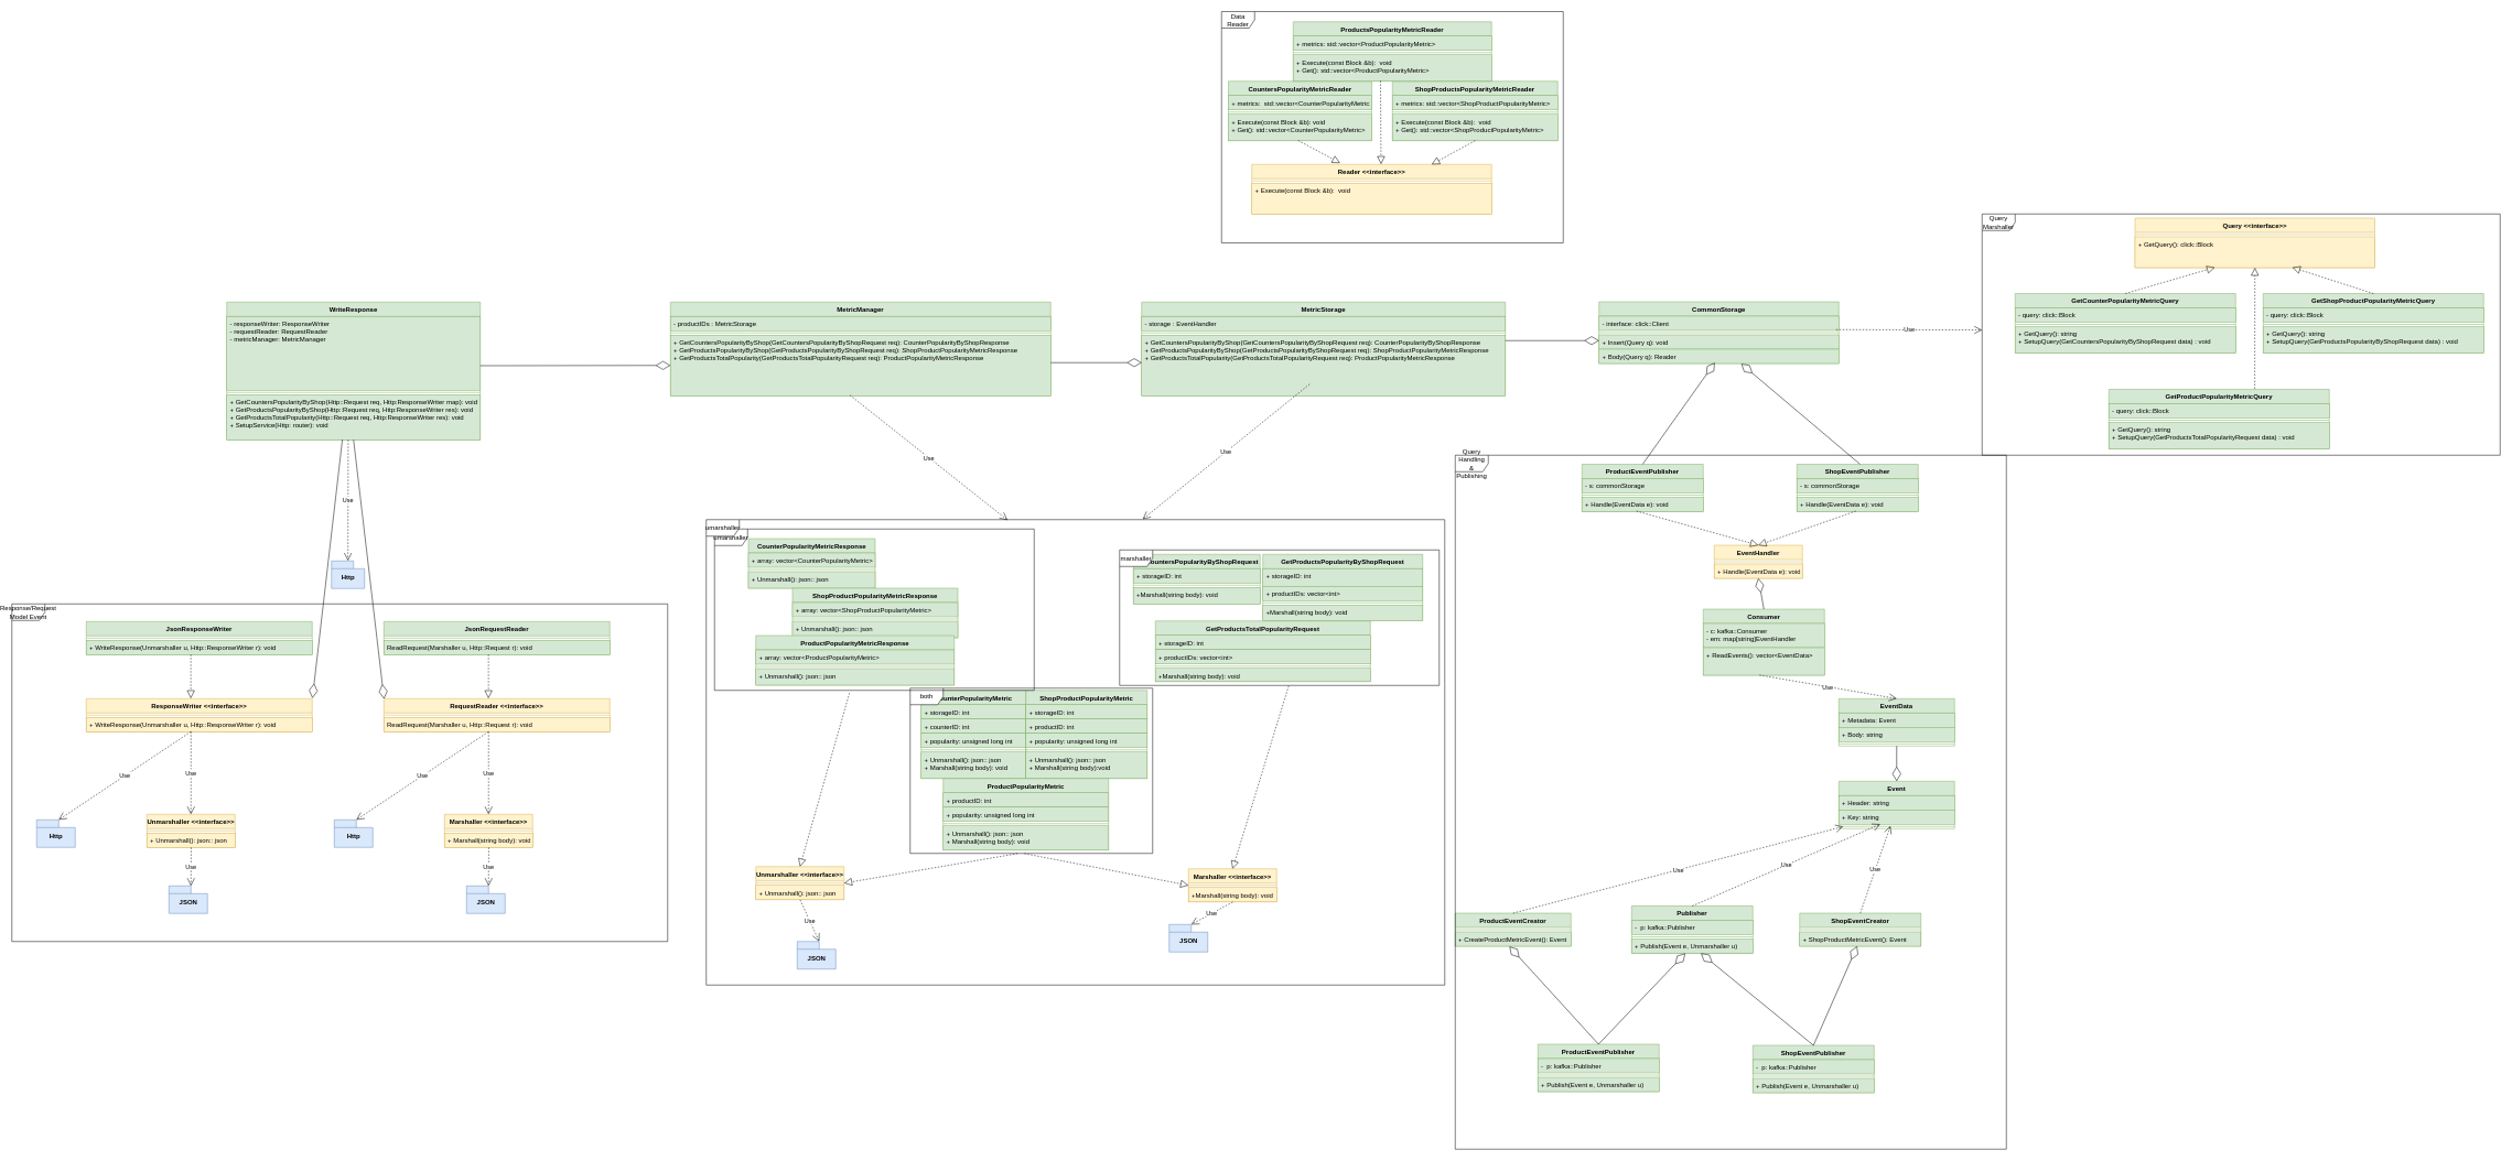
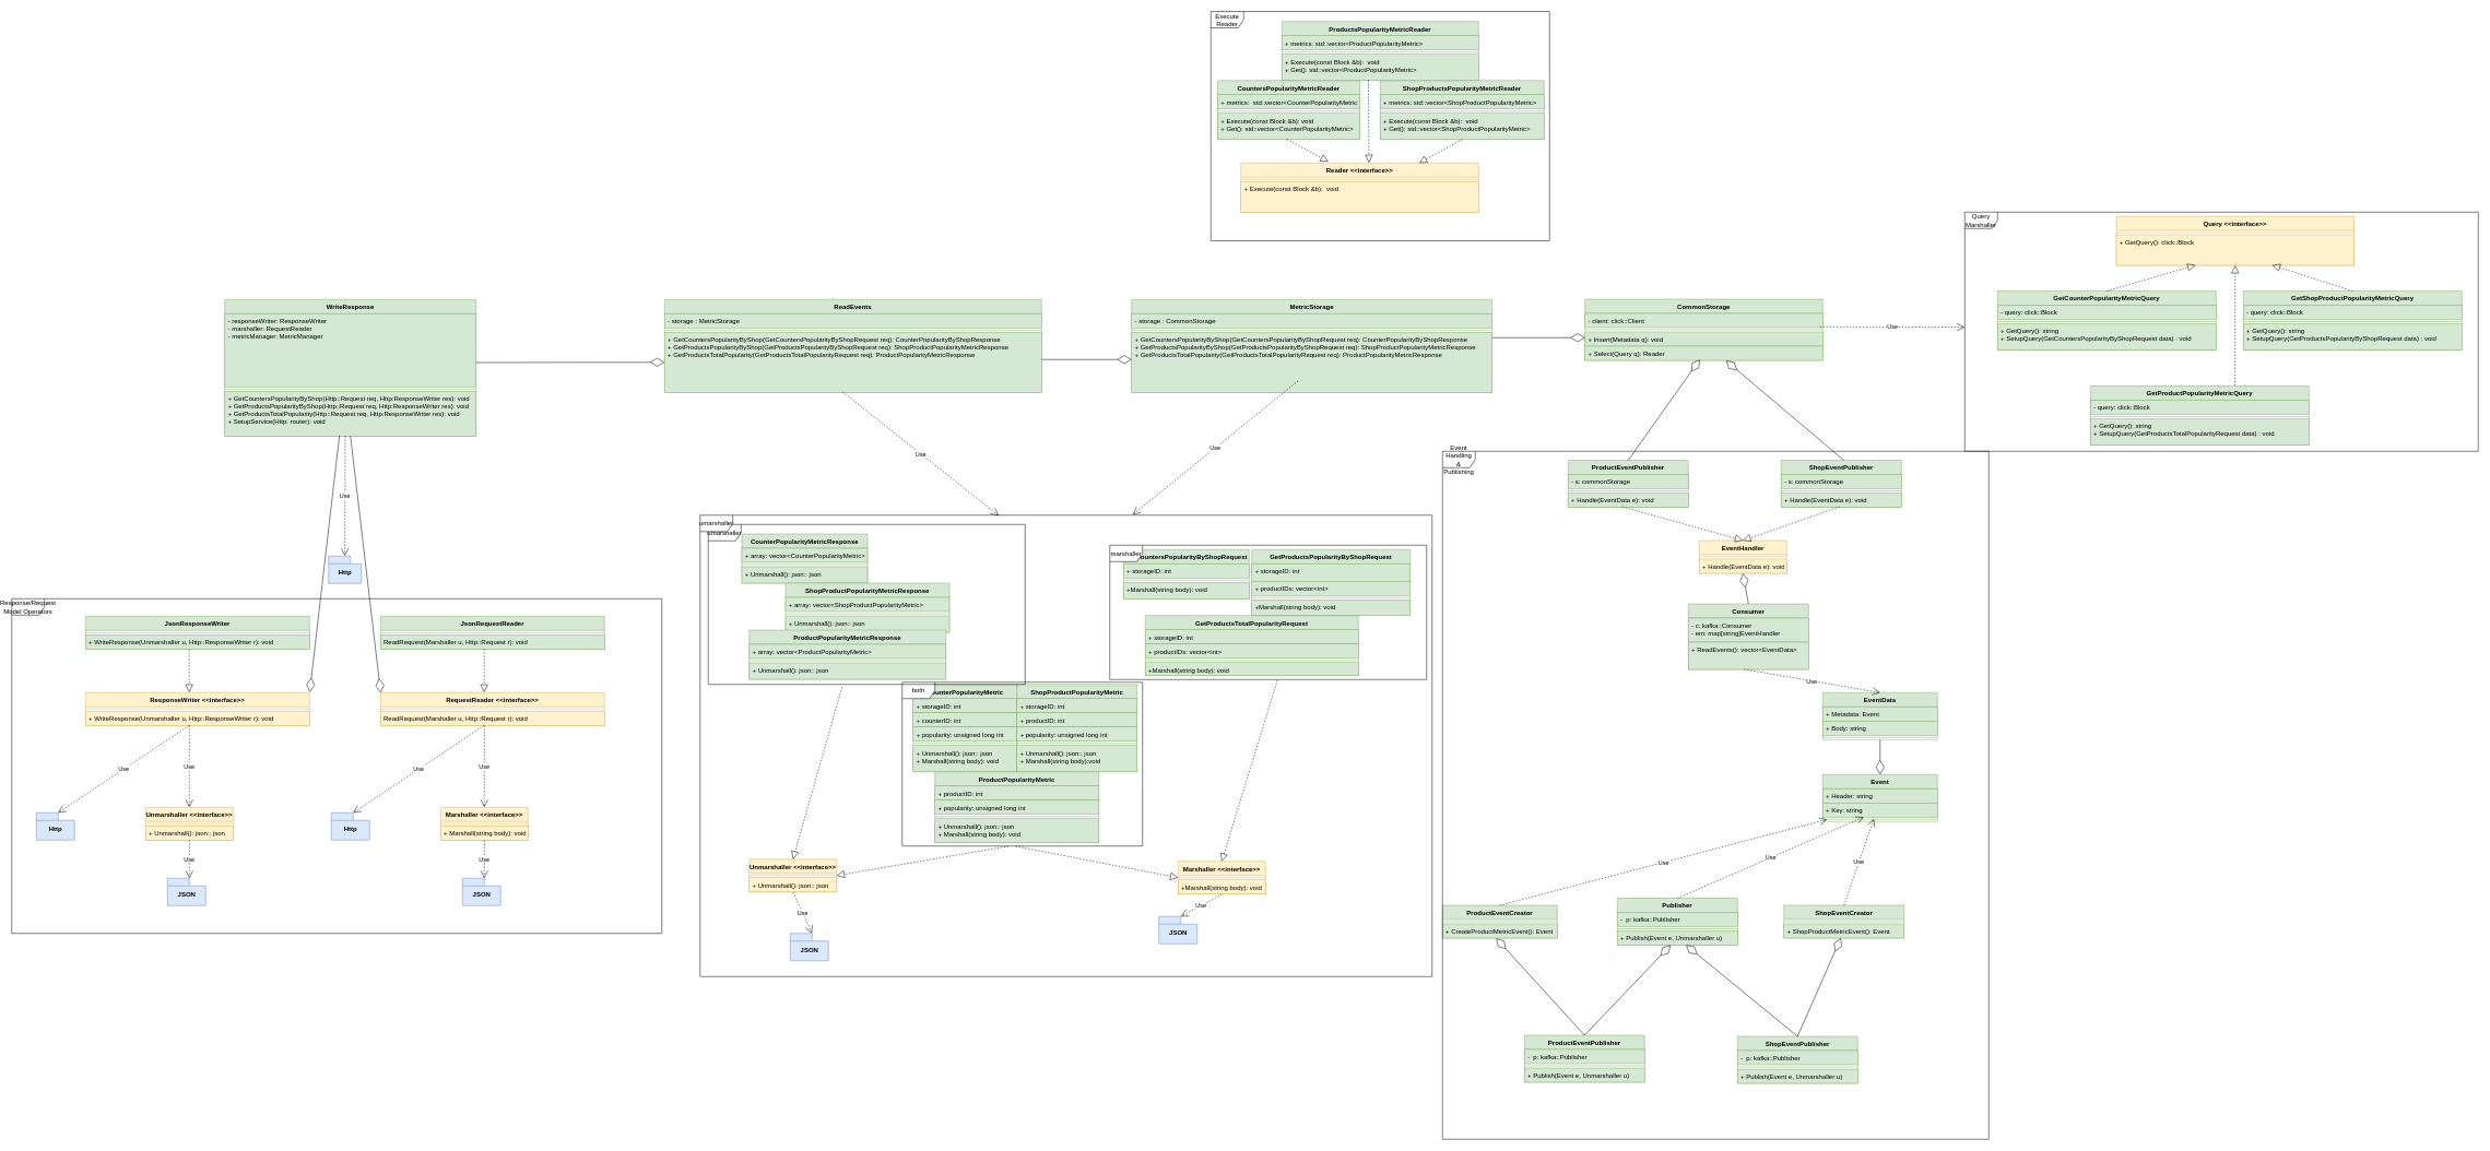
- <mxCell id="157" value="Data&lt;br&gt;Reader" style="shape=umlFrame;whiteSpace=wrap;html=1;" parent="1" vertex="1"><mxGeometry x="2215" y="20.5" width="620" height="420" as="geometry" /></mxCell>
+ <mxCell id="157" value="Execute&lt;br&gt;Reader" style="shape=umlFrame;whiteSpace=wrap;html=1;" parent="1" vertex="1"><mxGeometry x="2215" y="20.5" width="620" height="420" as="geometry" /></mxCell>
- <mxCell id="80" value="MetricManager" style="swimlane;fontStyle=1;align=center;verticalAlign=top;childLayout=stackLayout;horizontal=1;startSize=26;horizontalStack=0;resizeParent=1;resizeParentMax=0;resizeLast=0;collapsible=1;marginBottom=0;strokeColor=#82b366;fillColor=#d5e8d4;" parent="1" vertex="1"><mxGeometry x="1215" y="548" width="690" height="170" as="geometry" /></mxCell>
+ <mxCell id="80" value="ReadEvents" style="swimlane;fontStyle=1;align=center;verticalAlign=top;childLayout=stackLayout;horizontal=1;startSize=26;horizontalStack=0;resizeParent=1;resizeParentMax=0;resizeLast=0;collapsible=1;marginBottom=0;strokeColor=#82b366;fillColor=#d5e8d4;" parent="1" vertex="1"><mxGeometry x="1215" y="548" width="690" height="170" as="geometry" /></mxCell>
- <mxCell id="73" value="- responseWriter: ResponseWriter&#10;- requestReader: RequestReader&#10;- metricManager: MetricManager&#10;" style="text;strokeColor=#82b366;fillColor=#d5e8d4;align=left;verticalAlign=top;spacingLeft=4;spacingRight=4;overflow=hidden;rotatable=0;points=[[0,0.5],[1,0.5]];portConstraint=eastwest;" parent="72" vertex="1"><mxGeometry y="26" width="460" height="134" as="geometry" /></mxCell>
+ <mxCell id="73" value="- responseWriter: ResponseWriter&#10;- marshaller: RequestReader&#10;- metricManager: MetricManager&#10;" style="text;strokeColor=#82b366;fillColor=#d5e8d4;align=left;verticalAlign=top;spacingLeft=4;spacingRight=4;overflow=hidden;rotatable=0;points=[[0,0.5],[1,0.5]];portConstraint=eastwest;" parent="72" vertex="1"><mxGeometry y="26" width="460" height="134" as="geometry" /></mxCell>
- <mxCell id="81" value="- productIDs : MetricStorage" style="text;strokeColor=#82b366;fillColor=#d5e8d4;align=left;verticalAlign=top;spacingLeft=4;spacingRight=4;overflow=hidden;rotatable=0;points=[[0,0.5],[1,0.5]];portConstraint=eastwest;" parent="80" vertex="1"><mxGeometry y="26" width="690" height="26" as="geometry" /></mxCell>
+ <mxCell id="81" value="- storage : MetricStorage" style="text;strokeColor=#82b366;fillColor=#d5e8d4;align=left;verticalAlign=top;spacingLeft=4;spacingRight=4;overflow=hidden;rotatable=0;points=[[0,0.5],[1,0.5]];portConstraint=eastwest;" parent="80" vertex="1"><mxGeometry y="26" width="690" height="26" as="geometry" /></mxCell>
- <mxCell id="85" value="- storage : EventHandler" style="text;strokeColor=#82b366;fillColor=#d5e8d4;align=left;verticalAlign=top;spacingLeft=4;spacingRight=4;overflow=hidden;rotatable=0;points=[[0,0.5],[1,0.5]];portConstraint=eastwest;" parent="84" vertex="1"><mxGeometry y="26" width="660" height="26" as="geometry" /></mxCell>
+ <mxCell id="85" value="- storage : CommonStorage" style="text;strokeColor=#82b366;fillColor=#d5e8d4;align=left;verticalAlign=top;spacingLeft=4;spacingRight=4;overflow=hidden;rotatable=0;points=[[0,0.5],[1,0.5]];portConstraint=eastwest;" parent="84" vertex="1"><mxGeometry y="26" width="660" height="26" as="geometry" /></mxCell>
- <mxCell id="89" value="- interface: click::Client" style="text;strokeColor=#82b366;fillColor=#d5e8d4;align=left;verticalAlign=top;spacingLeft=4;spacingRight=4;overflow=hidden;rotatable=0;points=[[0,0.5],[1,0.5]];portConstraint=eastwest;" parent="88" vertex="1"><mxGeometry y="26" width="435" height="26" as="geometry" /></mxCell>
+ <mxCell id="89" value="- client: click::Client" style="text;strokeColor=#82b366;fillColor=#d5e8d4;align=left;verticalAlign=top;spacingLeft=4;spacingRight=4;overflow=hidden;rotatable=0;points=[[0,0.5],[1,0.5]];portConstraint=eastwest;" parent="88" vertex="1"><mxGeometry y="26" width="435" height="26" as="geometry" /></mxCell>
- <mxCell id="91" value="+ Insert(Query q): void&#10;" style="text;strokeColor=#82b366;fillColor=#d5e8d4;align=left;verticalAlign=top;spacingLeft=4;spacingRight=4;overflow=hidden;rotatable=0;points=[[0,0.5],[1,0.5]];portConstraint=eastwest;" parent="88" vertex="1"><mxGeometry y="60" width="435" height="26" as="geometry" /></mxCell>
+ <mxCell id="91" value="+ Insert(Metadata q): void&#10;" style="text;strokeColor=#82b366;fillColor=#d5e8d4;align=left;verticalAlign=top;spacingLeft=4;spacingRight=4;overflow=hidden;rotatable=0;points=[[0,0.5],[1,0.5]];portConstraint=eastwest;" parent="88" vertex="1"><mxGeometry y="60" width="435" height="26" as="geometry" /></mxCell>
- <mxCell id="92" value="+ Body(Query q): Reader" style="text;strokeColor=#82b366;fillColor=#d5e8d4;align=left;verticalAlign=top;spacingLeft=4;spacingRight=4;overflow=hidden;rotatable=0;points=[[0,0.5],[1,0.5]];portConstraint=eastwest;" parent="88" vertex="1"><mxGeometry y="86" width="435" height="26" as="geometry" /></mxCell>
+ <mxCell id="92" value="+ Select(Query q): Reader" style="text;strokeColor=#82b366;fillColor=#d5e8d4;align=left;verticalAlign=top;spacingLeft=4;spacingRight=4;overflow=hidden;rotatable=0;points=[[0,0.5],[1,0.5]];portConstraint=eastwest;" parent="88" vertex="1"><mxGeometry y="86" width="435" height="26" as="geometry" /></mxCell>
- <mxCell id="75" value="+ GetCountersPopularityByShop(Http::Request req, Http:ResponseWriter map): void&#10;+ GetProductsPopularityByShop(Http::Request req, Http:ResponseWriter res): void&#10;+ GetProductsTotalPopularity(Http::Request req, Http:ResponseWriter res): void&#10;+ SetupService(Http: router): void" style="text;strokeColor=#82b366;fillColor=#d5e8d4;align=left;verticalAlign=top;spacingLeft=4;spacingRight=4;overflow=hidden;rotatable=0;points=[[0,0.5],[1,0.5]];portConstraint=eastwest;" parent="72" vertex="1"><mxGeometry y="168" width="460" height="82" as="geometry" /></mxCell>
+ <mxCell id="75" value="+ GetCountersPopularityByShop(Http::Request req, Http:ResponseWriter res): void&#10;+ GetProductsPopularityByShop(Http::Request req, Http:ResponseWriter res): void&#10;+ GetProductsTotalPopularity(Http::Request req, Http:ResponseWriter res): void&#10;+ SetupService(Http: router): void" style="text;strokeColor=#82b366;fillColor=#d5e8d4;align=left;verticalAlign=top;spacingLeft=4;spacingRight=4;overflow=hidden;rotatable=0;points=[[0,0.5],[1,0.5]];portConstraint=eastwest;" parent="72" vertex="1"><mxGeometry y="168" width="460" height="82" as="geometry" /></mxCell>
- <mxCell id="211" value="Query Handling &amp;amp; Publishing" style="shape=umlFrame;whiteSpace=wrap;html=1;" parent="1" vertex="1"><mxGeometry x="2639" y="826" width="1000" height="1260" as="geometry" /></mxCell>
+ <mxCell id="211" value="Event Handling &amp;amp; Publishing" style="shape=umlFrame;whiteSpace=wrap;html=1;" parent="1" vertex="1"><mxGeometry x="2639" y="826" width="1000" height="1260" as="geometry" /></mxCell>
- <mxCell id="32" value="Response/Request&lt;br&gt;Model Event&lt;br&gt;" style="shape=umlFrame;whiteSpace=wrap;html=1;" parent="1" vertex="1"><mxGeometry y="1096" width="1190" height="613" as="geometry" x="20" /></mxCell>
+ <mxCell id="32" value="Response/Request&lt;br&gt;Model Operators&lt;br&gt;" style="shape=umlFrame;whiteSpace=wrap;html=1;" parent="1" vertex="1"><mxGeometry y="1096" width="1190" height="613" as="geometry" x="20" /></mxCell>
